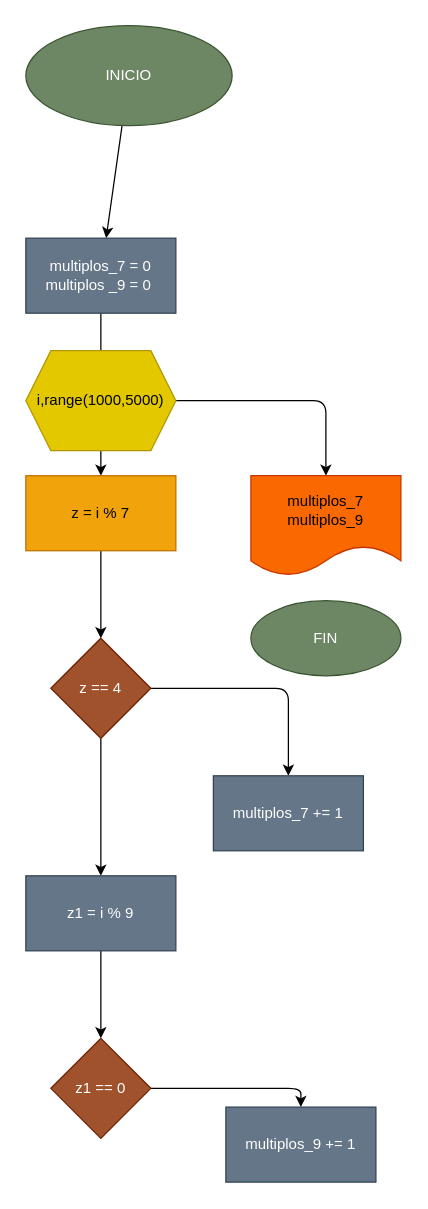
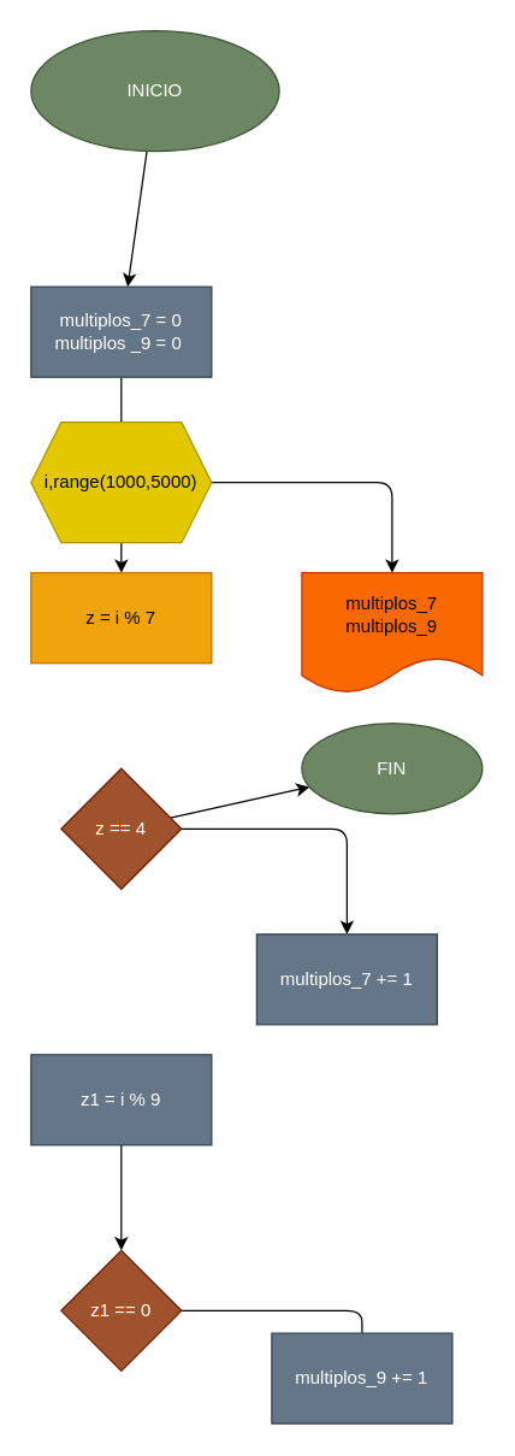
- <mxCell id="9" value="" style="edgeStyle=none;html=1;" edge="1" parent="1" source="10" target="13"><mxGeometry relative="1" as="geometry" /></mxCell>
- <mxCell id="12" value="" style="edgeStyle=none;html=1;" edge="1" parent="1" source="13" target="16"><mxGeometry relative="1" as="geometry" /></mxCell>
+ <mxCell id="12" value="" style="edgeStyle=none;html=1;" edge="1" parent="1" source="13" target="21"><mxGeometry relative="1" as="geometry" /></mxCell>
- <mxCell id="17" value="" style="edgeStyle=none;html=1;" edge="1" parent="1" source="18" target="19"><mxGeometry relative="1" as="geometry"><Array as="points"><mxPoint x="240" y="870" /></Array></mxGeometry></mxCell>
+ <mxCell id="17" value="" style="edgeStyle=none;html=1;endArrow=none;" edge="1" parent="1" source="18" target="19"><mxGeometry relative="1" as="geometry"><Array as="points"><mxPoint x="240" y="870" /></Array></mxGeometry></mxCell>
